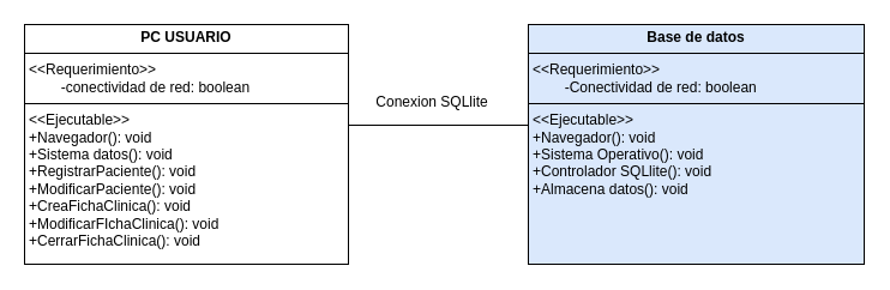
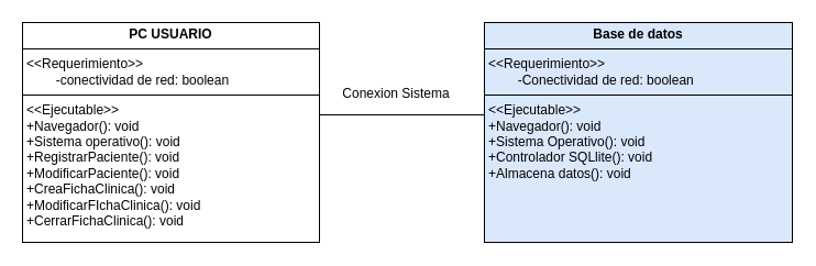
- <mxCell id="5" value="Conexion SQLlite" style="text;html=1;align=center;verticalAlign=middle;whiteSpace=wrap;rounded=0;" parent="1" vertex="1"><mxGeometry x="310" y="70" width="100" height="30" as="geometry" /></mxCell>
+ <mxCell id="5" value="Conexion Sistema" style="text;html=1;align=center;verticalAlign=middle;whiteSpace=wrap;rounded=0;" parent="1" vertex="1"><mxGeometry x="310" y="70" width="100" height="30" as="geometry" /></mxCell>
- <mxCell id="2" value="&lt;p style=&quot;margin:0px;margin-top:4px;text-align:center;&quot;&gt;&lt;b&gt;PC USUARIO&lt;/b&gt;&lt;/p&gt;&lt;hr size=&quot;1&quot; style=&quot;border-style:solid;&quot;&gt;&lt;p style=&quot;margin:0px;margin-left:4px;&quot;&gt;&amp;lt;&amp;lt;Requerimiento&amp;gt;&amp;gt;&lt;/p&gt;&lt;p style=&quot;margin:0px;margin-left:4px;&quot;&gt;&lt;span style=&quot;white-space: pre;&quot;&gt;&#09;&lt;/span&gt;-conectividad de red: boolean&lt;br&gt;&lt;/p&gt;&lt;hr size=&quot;1&quot; style=&quot;border-style:solid;&quot;&gt;&lt;p style=&quot;margin:0px;margin-left:4px;&quot;&gt;&amp;lt;&amp;lt;Ejecutable&amp;gt;&amp;gt;&lt;/p&gt;&lt;p style=&quot;margin:0px;margin-left:4px;&quot;&gt;+Navegador(): void&lt;/p&gt;&lt;p style=&quot;margin:0px;margin-left:4px;&quot;&gt;+Sistema datos(): void&lt;/p&gt;&lt;p style=&quot;margin:0px;margin-left:4px;&quot;&gt;+RegistrarPaciente(): void&lt;/p&gt;&lt;p style=&quot;margin:0px;margin-left:4px;&quot;&gt;+ModificarPaciente(): void&lt;/p&gt;&lt;p style=&quot;margin:0px;margin-left:4px;&quot;&gt;+CreaFichaClinica(): void&lt;/p&gt;&lt;p style=&quot;margin:0px;margin-left:4px;&quot;&gt;+ModificarFIchaClinica(): void&lt;/p&gt;&lt;p style=&quot;margin:0px;margin-left:4px;&quot;&gt;+CerrarFichaClinica(): void&lt;/p&gt;" style="verticalAlign=top;align=left;overflow=fill;html=1;whiteSpace=wrap;" parent="1" vertex="1"><mxGeometry x="20" y="20" width="270" height="200" as="geometry" /></mxCell>
+ <mxCell id="2" value="&lt;p style=&quot;margin:0px;margin-top:4px;text-align:center;&quot;&gt;&lt;b&gt;PC USUARIO&lt;/b&gt;&lt;/p&gt;&lt;hr size=&quot;1&quot; style=&quot;border-style:solid;&quot;&gt;&lt;p style=&quot;margin:0px;margin-left:4px;&quot;&gt;&amp;lt;&amp;lt;Requerimiento&amp;gt;&amp;gt;&lt;/p&gt;&lt;p style=&quot;margin:0px;margin-left:4px;&quot;&gt;&lt;span style=&quot;white-space: pre;&quot;&gt;&#09;&lt;/span&gt;-conectividad de red: boolean&lt;br&gt;&lt;/p&gt;&lt;hr size=&quot;1&quot; style=&quot;border-style:solid;&quot;&gt;&lt;p style=&quot;margin:0px;margin-left:4px;&quot;&gt;&amp;lt;&amp;lt;Ejecutable&amp;gt;&amp;gt;&lt;/p&gt;&lt;p style=&quot;margin:0px;margin-left:4px;&quot;&gt;+Navegador(): void&lt;/p&gt;&lt;p style=&quot;margin:0px;margin-left:4px;&quot;&gt;+Sistema operativo(): void&lt;/p&gt;&lt;p style=&quot;margin:0px;margin-left:4px;&quot;&gt;+RegistrarPaciente(): void&lt;/p&gt;&lt;p style=&quot;margin:0px;margin-left:4px;&quot;&gt;+ModificarPaciente(): void&lt;/p&gt;&lt;p style=&quot;margin:0px;margin-left:4px;&quot;&gt;+CreaFichaClinica(): void&lt;/p&gt;&lt;p style=&quot;margin:0px;margin-left:4px;&quot;&gt;+ModificarFIchaClinica(): void&lt;/p&gt;&lt;p style=&quot;margin:0px;margin-left:4px;&quot;&gt;+CerrarFichaClinica(): void&lt;/p&gt;" style="verticalAlign=top;align=left;overflow=fill;html=1;whiteSpace=wrap;" parent="1" vertex="1"><mxGeometry x="20" y="20" width="270" height="200" as="geometry" /></mxCell>
